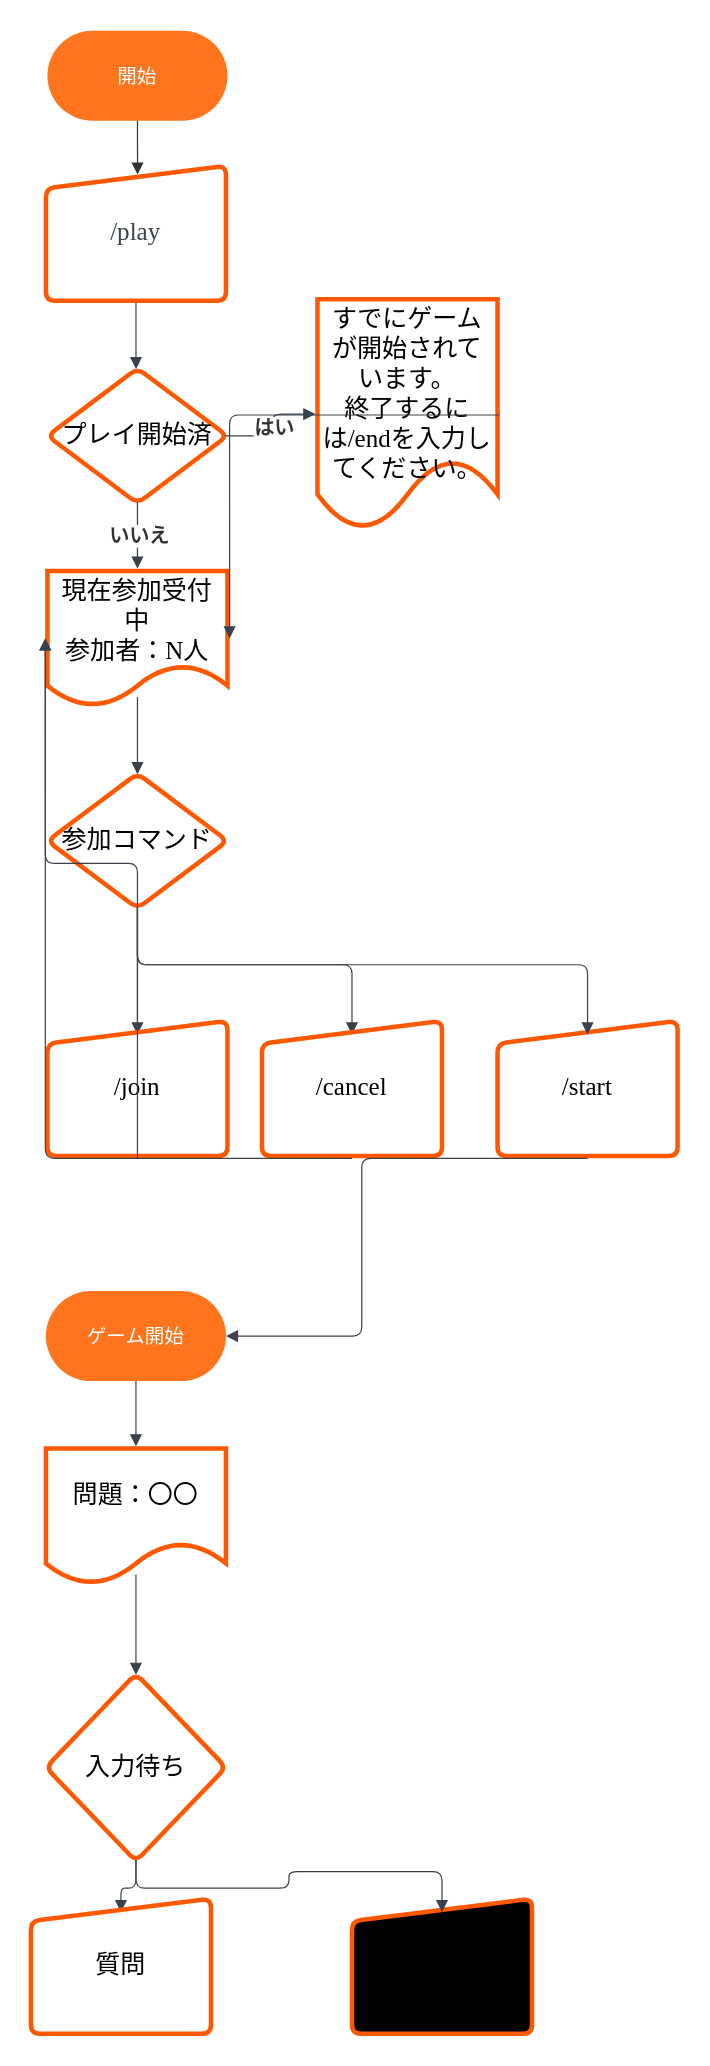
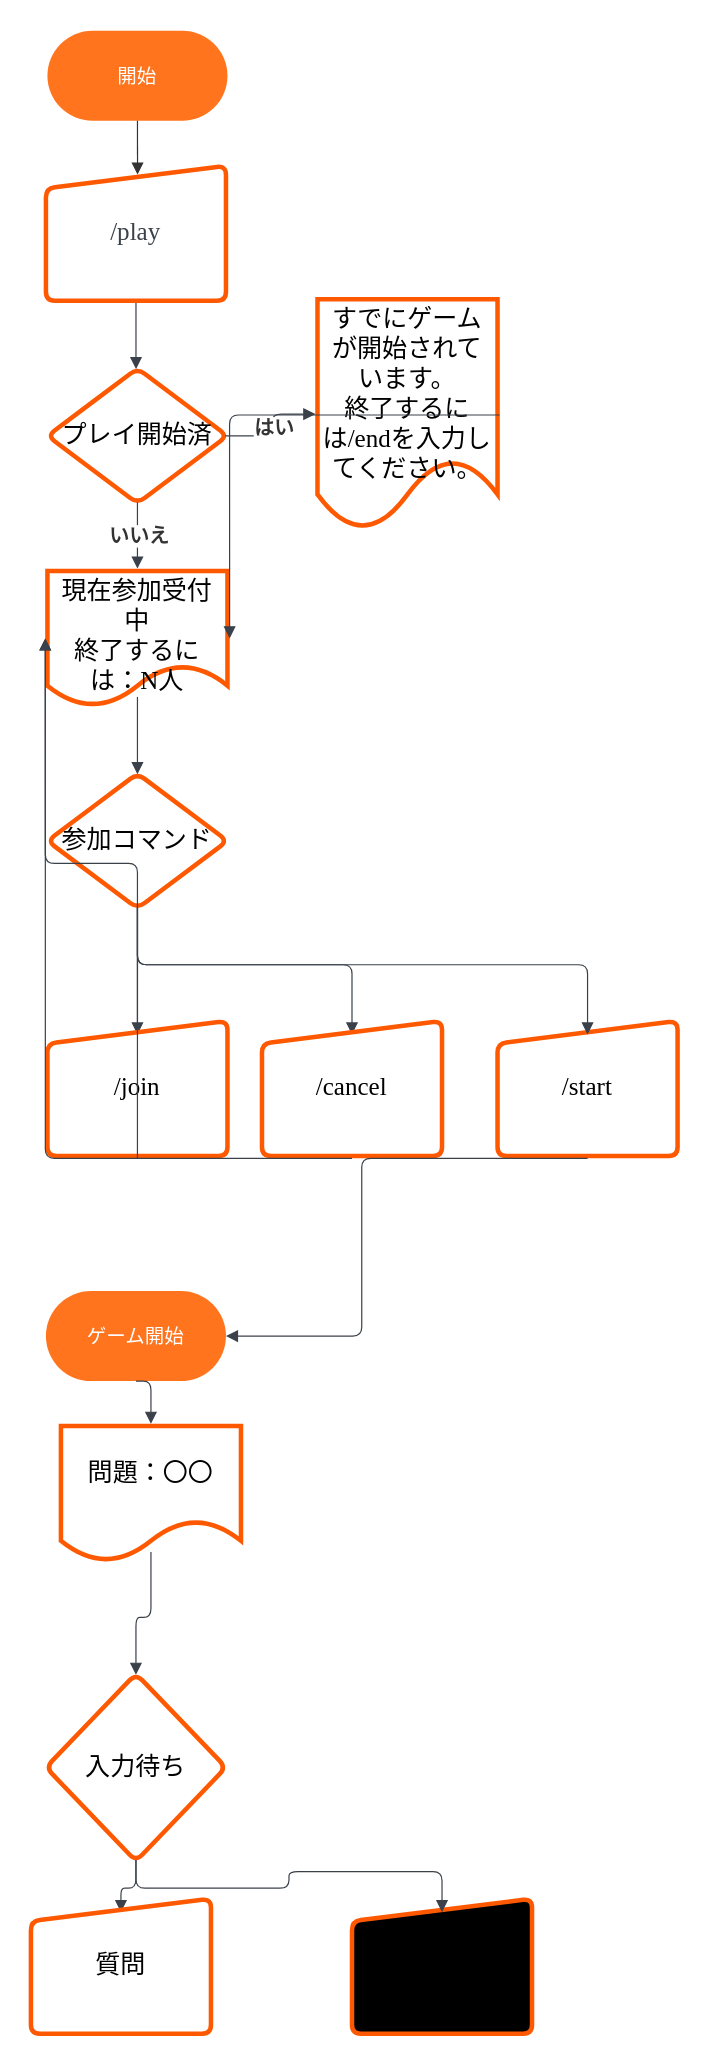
- <mxCell id="9" value="現在参加受付中&#10;参加者：N人" style="html=1;overflow=block;blockSpacing=1;whiteSpace=wrap;shape=document;boundedLbl=1;fontSize=16.7;fontFamily=Liberation Serif;spacing=3.8;strokeColor=#fe5900;strokeOpacity=100;rounded=1;absoluteArcSize=1;arcSize=12;strokeWidth=3;lucidId=EY46ze_tZcAt;" vertex="1" parent="1"><mxGeometry x="31" y="380" width="120" height="90" as="geometry" /></mxCell>
+ <mxCell id="9" value="現在参加受付中&#10;終了するには：N人" style="html=1;overflow=block;blockSpacing=1;whiteSpace=wrap;shape=document;boundedLbl=1;fontSize=16.7;fontFamily=Liberation Serif;spacing=3.8;strokeColor=#fe5900;strokeOpacity=100;rounded=1;absoluteArcSize=1;arcSize=12;strokeWidth=3;lucidId=EY46ze_tZcAt;" vertex="1" parent="1"><mxGeometry x="31" y="380" width="120" height="90" as="geometry" /></mxCell>
- <mxCell id="26" value="問題：〇〇" style="html=1;overflow=block;blockSpacing=1;whiteSpace=wrap;shape=document;boundedLbl=1;fontSize=16.7;fontFamily=Liberation Serif;align=center;spacing=3.8;strokeColor=#fe5900;strokeOpacity=100;fillOpacity=100;rounded=1;absoluteArcSize=1;arcSize=12;fillColor=#ffffff;strokeWidth=3;lucidId=qG56i8TFN4ua;" vertex="1" parent="1"><mxGeometry x="30" y="965" width="120" height="90" as="geometry" /></mxCell>
+ <mxCell id="26" value="問題：〇〇" style="html=1;overflow=block;blockSpacing=1;whiteSpace=wrap;shape=document;boundedLbl=1;fontSize=16.7;fontFamily=Liberation Serif;align=center;spacing=3.8;strokeColor=#fe5900;strokeOpacity=100;fillOpacity=100;rounded=1;absoluteArcSize=1;arcSize=12;fillColor=#ffffff;strokeWidth=3;lucidId=qG56i8TFN4ua;" vertex="1" parent="1"><mxGeometry x="40" y="950" width="120" height="90" as="geometry" /></mxCell>
